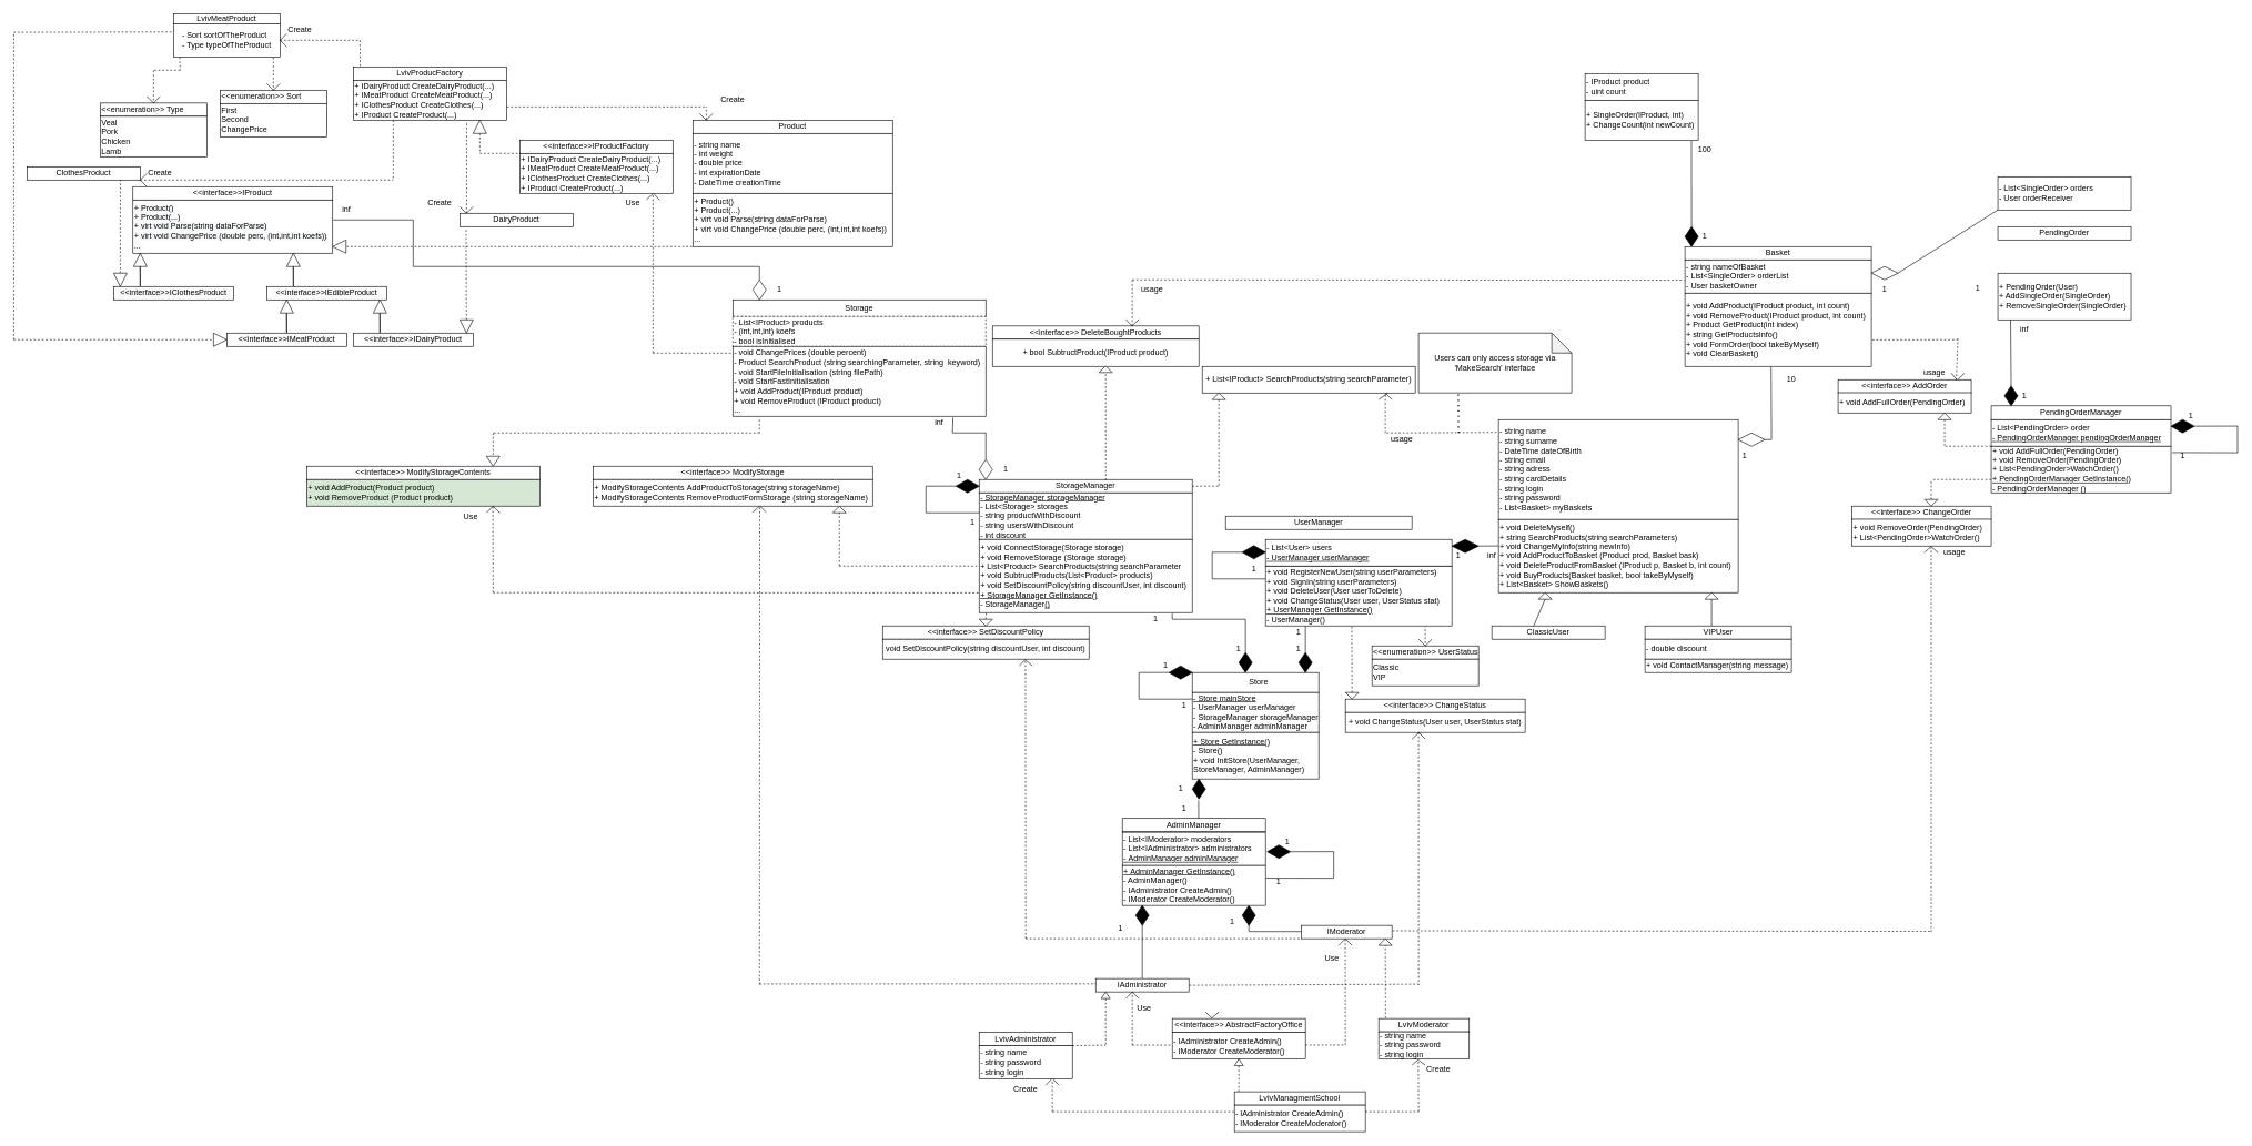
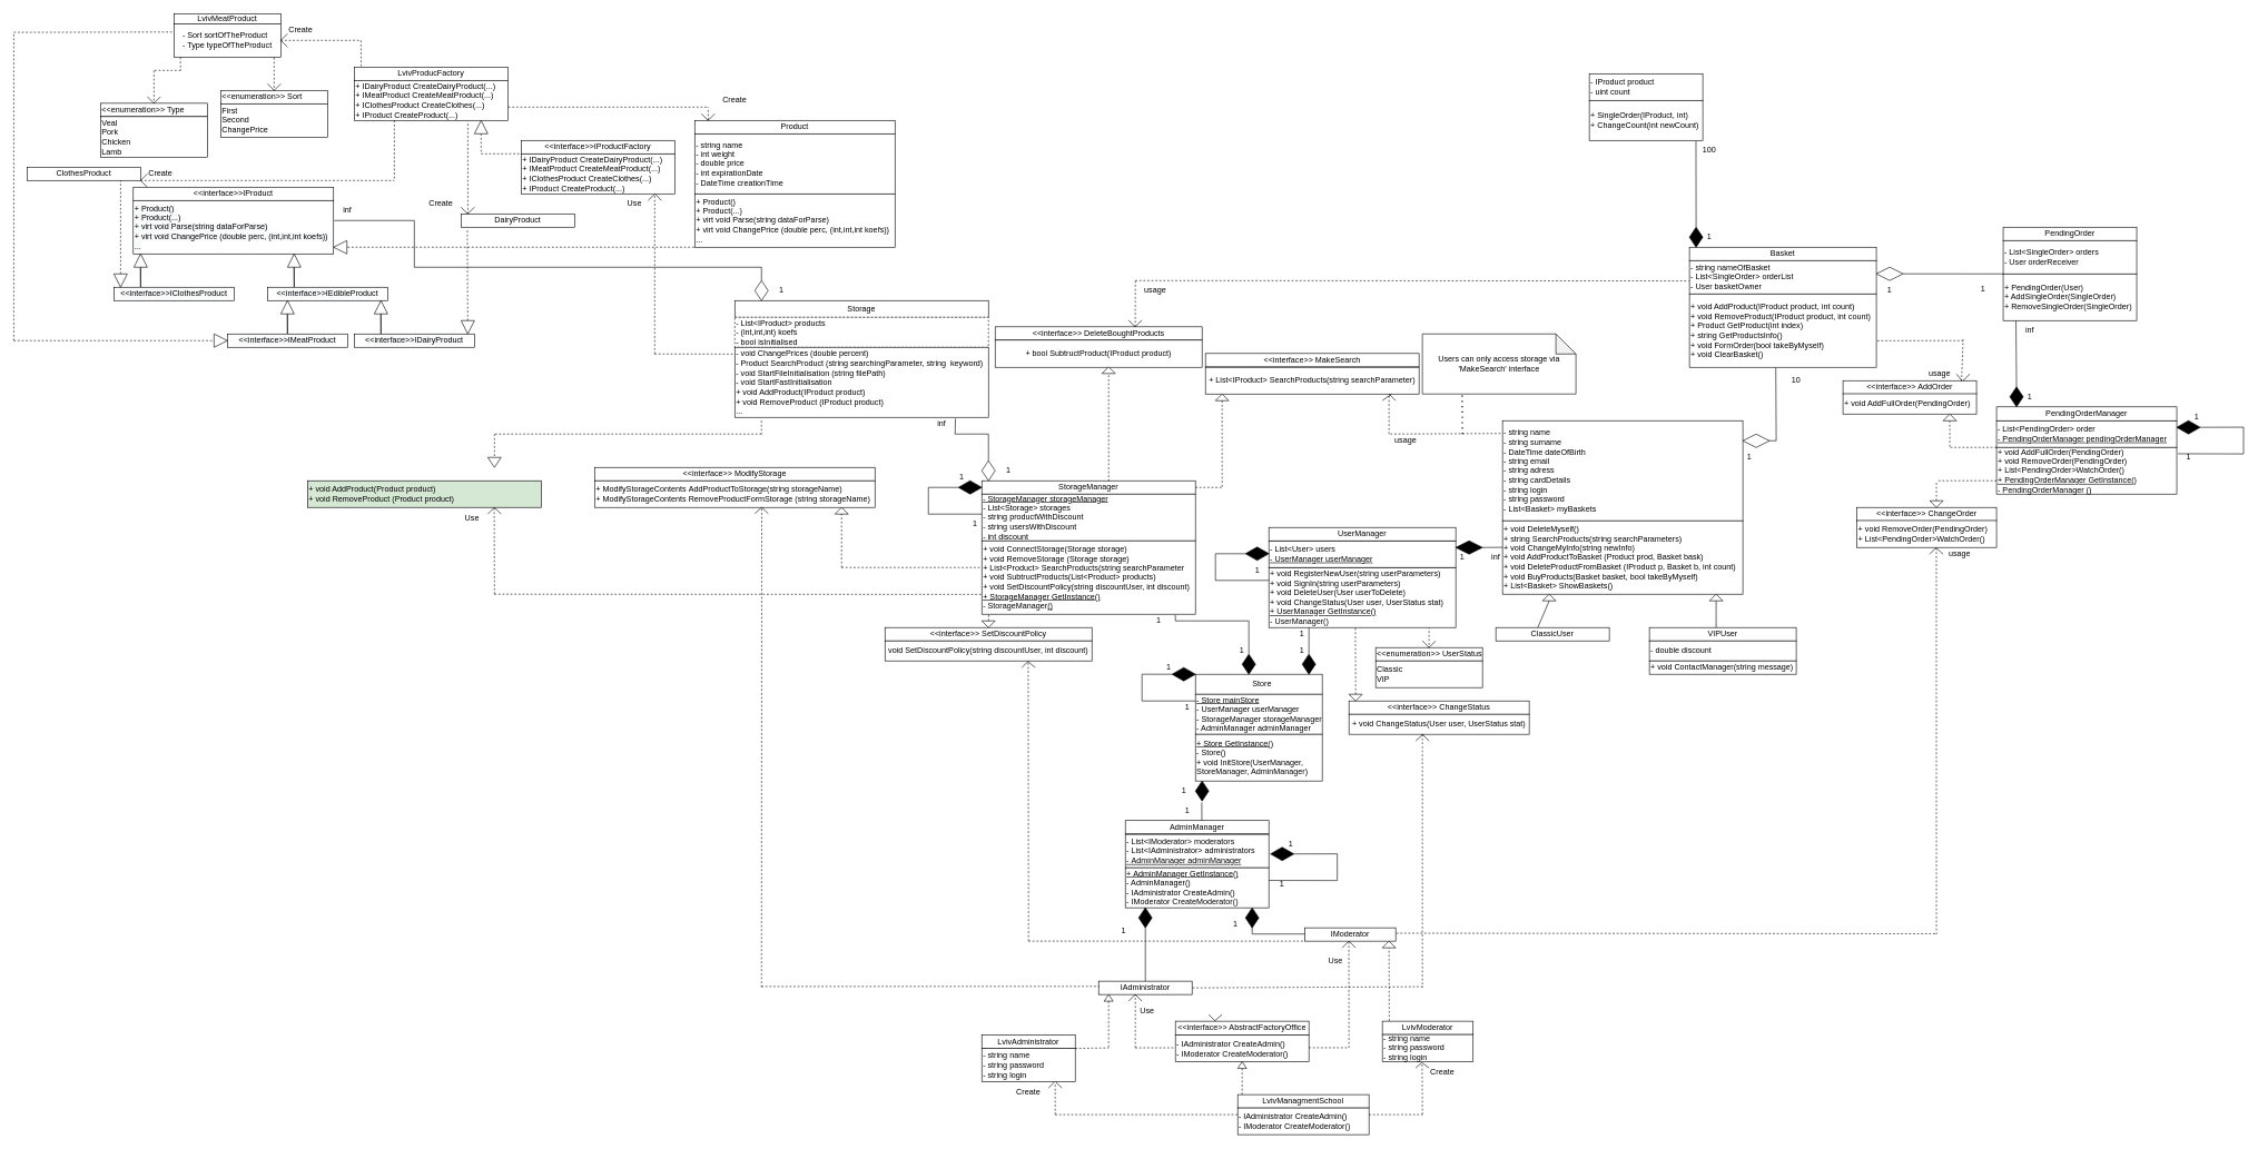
- <mxCell id="130" value="- List&amp;lt;SingleOrder&amp;gt; orders&lt;br&gt;&lt;div&gt;&lt;span&gt;- User orderReceiver&lt;/span&gt;&lt;/div&gt;" style="rounded=0;whiteSpace=wrap;html=1;align=left;" parent="1" vertex="1"><mxGeometry x="3000" y="265" width="200" height="50" as="geometry" /></mxCell>
+ <mxCell id="130" value="- List&amp;lt;SingleOrder&amp;gt; orders&lt;br&gt;&lt;div&gt;&lt;span&gt;- User orderReceiver&lt;/span&gt;&lt;/div&gt;" style="rounded=0;whiteSpace=wrap;html=1;align=left;" parent="1" vertex="1"><mxGeometry x="3000" y="360" width="200" height="50" as="geometry" /></mxCell>
+ <mxCell id="41" value="&amp;lt;&amp;lt;interface&amp;gt;&amp;gt; MakeSearch" style="rounded=0;whiteSpace=wrap;html=1;shadow=0;strokeColor=#000000;fillColor=#FFFFFF;align=center;" parent="1" vertex="1"><mxGeometry x="1805" y="529.3" width="320" height="20" as="geometry" /></mxCell>
- <mxCell id="235" value="&amp;lt;&amp;lt;interface&amp;gt;&amp;gt; ModifyStorageContents" style="rounded=0;whiteSpace=wrap;html=1;shadow=0;strokeColor=#000000;fillColor=#FFFFFF;align=center;" vertex="1" parent="1"><mxGeometry x="460" y="700" width="350" height="20" as="geometry" /></mxCell>
- <mxCell id="9" value="&lt;font face=&quot;helvetica&quot;&gt;UserManager&lt;/font&gt;" style="rounded=0;whiteSpace=wrap;html=1;shadow=0;strokeColor=#000000;fillColor=#FFFFFF;align=center;" parent="1" vertex="1"><mxGeometry x="1840" y="775" width="280" height="20" as="geometry" /></mxCell>
+ <mxCell id="9" value="&lt;font face=&quot;helvetica&quot;&gt;UserManager&lt;/font&gt;" style="rounded=0;whiteSpace=wrap;html=1;shadow=0;strokeColor=#000000;fillColor=#FFFFFF;align=center;" parent="1" vertex="1"><mxGeometry x="1900" y="790" width="280" height="20" as="geometry" /></mxCell>
